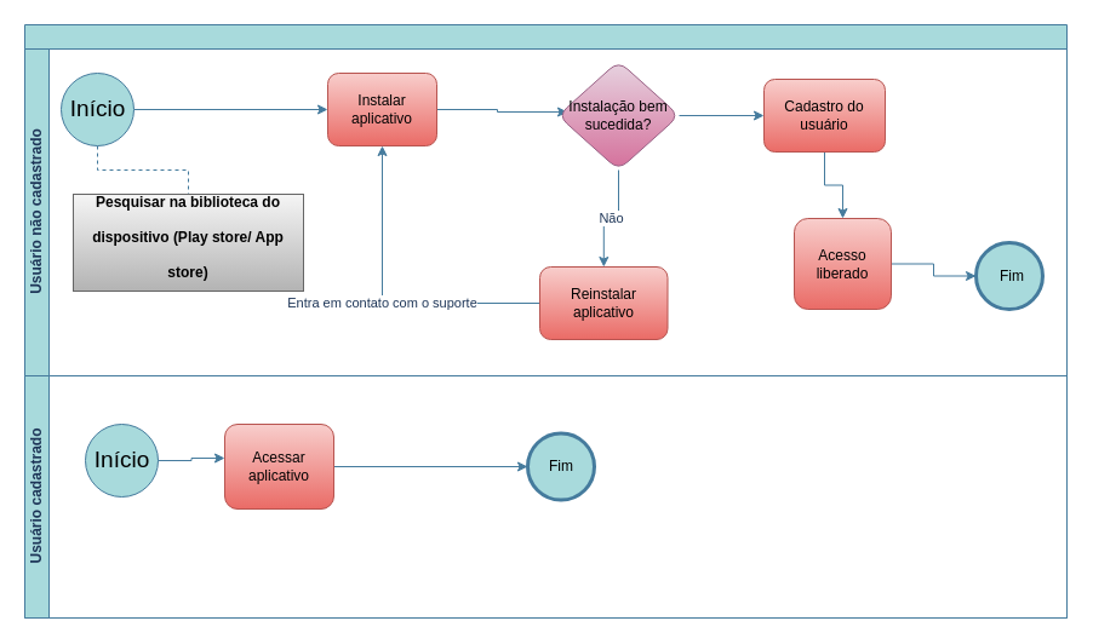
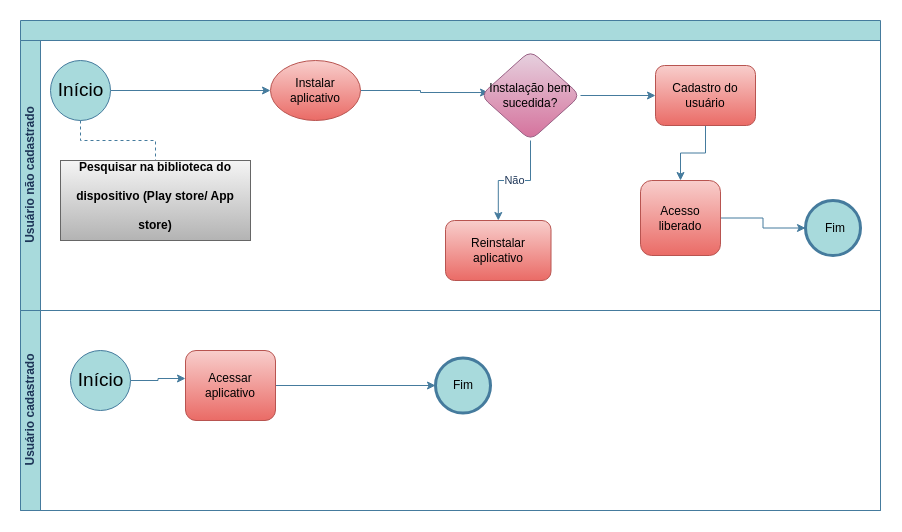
- <mxCell id="9" value="Instalar aplicativo" style="rounded=1;whiteSpace=wrap;html=1;strokeColor=#b85450;fillColor=#f8cecc;gradientColor=#ea6b66;" vertex="1" parent="3"><mxGeometry x="250" y="20" width="90" height="60" as="geometry" /></mxCell>
+ <mxCell id="9" value="Instalar aplicativo" style="ellipse;whiteSpace=wrap;html=1;strokeColor=#b85450;fillColor=#f8cecc;gradientColor=#ea6b66;" vertex="1" parent="3"><mxGeometry x="250" y="20" width="90" height="60" as="geometry" /></mxCell>
- <mxCell id="14" value="Instalação bem sucedida?" style="rhombus;whiteSpace=wrap;html=1;fillColor=#e6d0de;strokeColor=#996185;rounded=1;gradientColor=#d5739d;" vertex="1" parent="3"><mxGeometry x="440" y="10" width="100" height="90" as="geometry" /></mxCell>
+ <mxCell id="14" value="Instalação bem sucedida?" style="rhombus;whiteSpace=wrap;html=1;fillColor=#e6d0de;strokeColor=#996185;rounded=1;gradientColor=#d5739d;" vertex="1" parent="3"><mxGeometry x="460" y="10" width="100" height="90" as="geometry" /></mxCell>
- <mxCell id="17" value="Cadastro do usuário" style="rounded=1;whiteSpace=wrap;html=1;strokeColor=#b85450;fillColor=#f8cecc;gradientColor=#ea6b66;" vertex="1" parent="3"><mxGeometry x="610" y="25" width="100" height="60" as="geometry" /></mxCell>
+ <mxCell id="17" value="Cadastro do usuário" style="rounded=1;whiteSpace=wrap;html=1;strokeColor=#b85450;fillColor=#f8cecc;gradientColor=#ea6b66;" vertex="1" parent="3"><mxGeometry x="635" y="25" width="100" height="60" as="geometry" /></mxCell>
- <mxCell id="20" value="Acesso liberado" style="rounded=1;whiteSpace=wrap;html=1;strokeColor=#b85450;fillColor=#f8cecc;gradientColor=#ea6b66;" vertex="1" parent="3"><mxGeometry x="635" y="140" width="80" height="75" as="geometry" /></mxCell>
+ <mxCell id="20" value="Acesso liberado" style="rounded=1;whiteSpace=wrap;html=1;strokeColor=#b85450;fillColor=#f8cecc;gradientColor=#ea6b66;" vertex="1" parent="3"><mxGeometry x="620" y="140" width="80" height="75" as="geometry" /></mxCell>
- <mxCell id="10" value="Entra em contato com o suporte" style="edgeStyle=orthogonalEdgeStyle;rounded=0;orthogonalLoop=1;jettySize=auto;html=1;exitX=0;exitY=0.5;exitDx=0;exitDy=0;entryX=0.5;entryY=1;entryDx=0;entryDy=0;strokeColor=#457B9D;fontColor=#1D3557;fillColor=#A8DADC;" edge="1" parent="3" source="11" target="9"><mxGeometry relative="1" as="geometry" /></mxCell>
